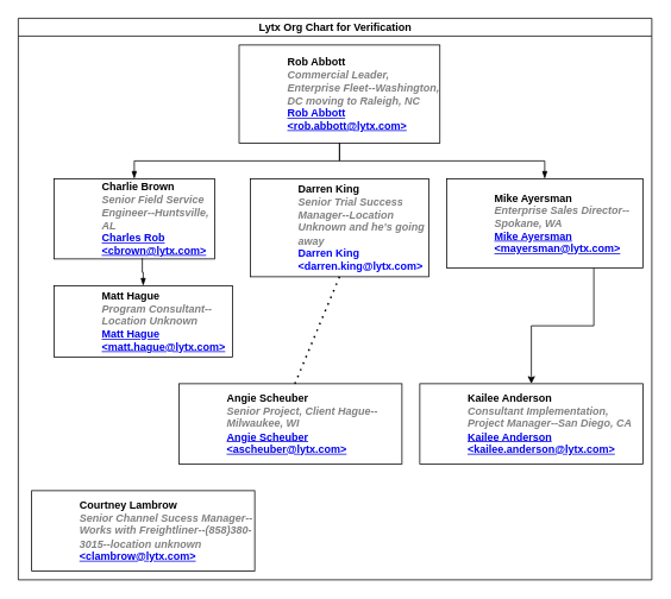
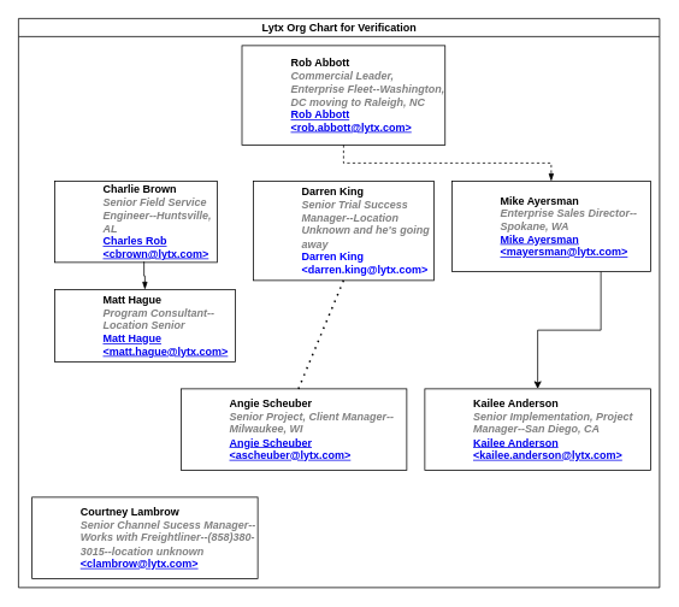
- <mxCell id="14" value="" style="endArrow=blockThin;endFill=1;fontSize=11;edgeStyle=elbowEdgeStyle;elbow=vertical;rounded=0;exitX=0.5;exitY=1;exitDx=0;exitDy=0;" parent="2" source="12" target="3" edge="1"><mxGeometry relative="1" as="geometry"><mxPoint x="360" y="120" as="sourcePoint" /></mxGeometry></mxCell>
- <mxCell id="13" value="" style="endArrow=blockThin;endFill=1;fontSize=11;edgeStyle=elbowEdgeStyle;elbow=vertical;rounded=0;exitX=0.5;exitY=1;exitDx=0;exitDy=0;" parent="2" source="12" target="6" edge="1"><mxGeometry relative="1" as="geometry"><mxPoint x="360" y="120" as="sourcePoint" /><Array as="points"><mxPoint x="479" y="160" /></Array></mxGeometry></mxCell>
+ <mxCell id="13" value="" style="endArrow=blockThin;endFill=1;fontSize=11;edgeStyle=elbowEdgeStyle;elbow=vertical;rounded=0;exitX=0.5;exitY=1;exitDx=0;exitDy=0;dashed=1;" parent="2" source="12" target="6" edge="1"><mxGeometry relative="1" as="geometry"><mxPoint x="360" y="120" as="sourcePoint" /><Array as="points"><mxPoint x="479" y="160" /></Array></mxGeometry></mxCell>
- <mxCell id="11" value="Matt Hague&lt;br&gt;&lt;i style=&quot;color: gray&quot;&gt;Program Consultant--Location Unknown&lt;/i&gt;&lt;br&gt;&lt;a href=&quot;mailto:me@example.com&quot;&gt;Matt Hague &amp;lt;matt.hague@lytx.com&amp;gt;&lt;/a&gt;" style="label;image=https://cdn3.iconfinder.com/data/icons/user-avatars-1/512/users-10-3-128.png;whiteSpace=wrap;html=1;rounded=0;glass=0;treeFolding=1;treeMoving=1;" vertex="1" parent="2"><mxGeometry x="40" y="300" width="200" height="80" as="geometry" /></mxCell>
+ <mxCell id="11" value="Matt Hague&lt;br&gt;&lt;i style=&quot;color: gray&quot;&gt;Program Consultant--Location Senior&lt;/i&gt;&lt;br&gt;&lt;a href=&quot;mailto:me@example.com&quot;&gt;Matt Hague &amp;lt;matt.hague@lytx.com&amp;gt;&lt;/a&gt;" style="label;image=https://cdn3.iconfinder.com/data/icons/user-avatars-1/512/users-10-3-128.png;whiteSpace=wrap;html=1;rounded=0;glass=0;treeFolding=1;treeMoving=1;" vertex="1" parent="2"><mxGeometry x="40" y="300" width="200" height="80" as="geometry" /></mxCell>
- <mxCell id="8" value="Angie Scheuber&lt;br&gt;&lt;i&gt;&lt;font color=&quot;#808080&quot;&gt;Senior Project, Client Hague--Milwaukee, WI&lt;/font&gt;&lt;/i&gt;&lt;br&gt;&lt;a href=&quot;mailto:me@example.com&quot;&gt;Angie Scheuber &amp;lt;ascheuber@lytx.com&amp;gt;&lt;/a&gt;" style="label;image=https://cdn3.iconfinder.com/data/icons/user-avatars-1/512/users-3-128.png;whiteSpace=wrap;html=1;rounded=0;glass=0;treeMoving=1;treeFolding=1;" vertex="1" parent="2"><mxGeometry x="180" y="410" width="250" height="90" as="geometry" /></mxCell>
+ <mxCell id="8" value="Angie Scheuber&lt;br&gt;&lt;i&gt;&lt;font color=&quot;#808080&quot;&gt;Senior Project, Client Manager--Milwaukee, WI&lt;/font&gt;&lt;/i&gt;&lt;br&gt;&lt;a href=&quot;mailto:me@example.com&quot;&gt;Angie Scheuber &amp;lt;ascheuber@lytx.com&amp;gt;&lt;/a&gt;" style="label;image=https://cdn3.iconfinder.com/data/icons/user-avatars-1/512/users-3-128.png;whiteSpace=wrap;html=1;rounded=0;glass=0;treeMoving=1;treeFolding=1;" vertex="1" parent="2"><mxGeometry x="180" y="410" width="250" height="90" as="geometry" /></mxCell>
- <mxCell id="9" value="Kailee Anderson&lt;br&gt;&lt;i&gt;&lt;font color=&quot;#808080&quot;&gt;Consultant Implementation, Project Manager--San Diego, CA&lt;/font&gt;&lt;/i&gt;&lt;br&gt;&lt;a href=&quot;mailto:me@example.com&quot;&gt;Kailee Anderson &amp;lt;kailee.anderson@lytx.com&amp;gt;&lt;/a&gt;" style="label;image=https://cdn3.iconfinder.com/data/icons/user-avatars-1/512/users-3-128.png;whiteSpace=wrap;html=1;rounded=0;glass=0;treeMoving=1;treeFolding=1;" vertex="1" parent="2"><mxGeometry x="450" y="410" width="250" height="90" as="geometry" /></mxCell>
+ <mxCell id="9" value="Kailee Anderson&lt;br&gt;&lt;i&gt;&lt;font color=&quot;#808080&quot;&gt;Senior Implementation, Project Manager--San Diego, CA&lt;/font&gt;&lt;/i&gt;&lt;br&gt;&lt;a href=&quot;mailto:me@example.com&quot;&gt;Kailee Anderson &amp;lt;kailee.anderson@lytx.com&amp;gt;&lt;/a&gt;" style="label;image=https://cdn3.iconfinder.com/data/icons/user-avatars-1/512/users-3-128.png;whiteSpace=wrap;html=1;rounded=0;glass=0;treeMoving=1;treeFolding=1;" vertex="1" parent="2"><mxGeometry x="450" y="410" width="250" height="90" as="geometry" /></mxCell>
